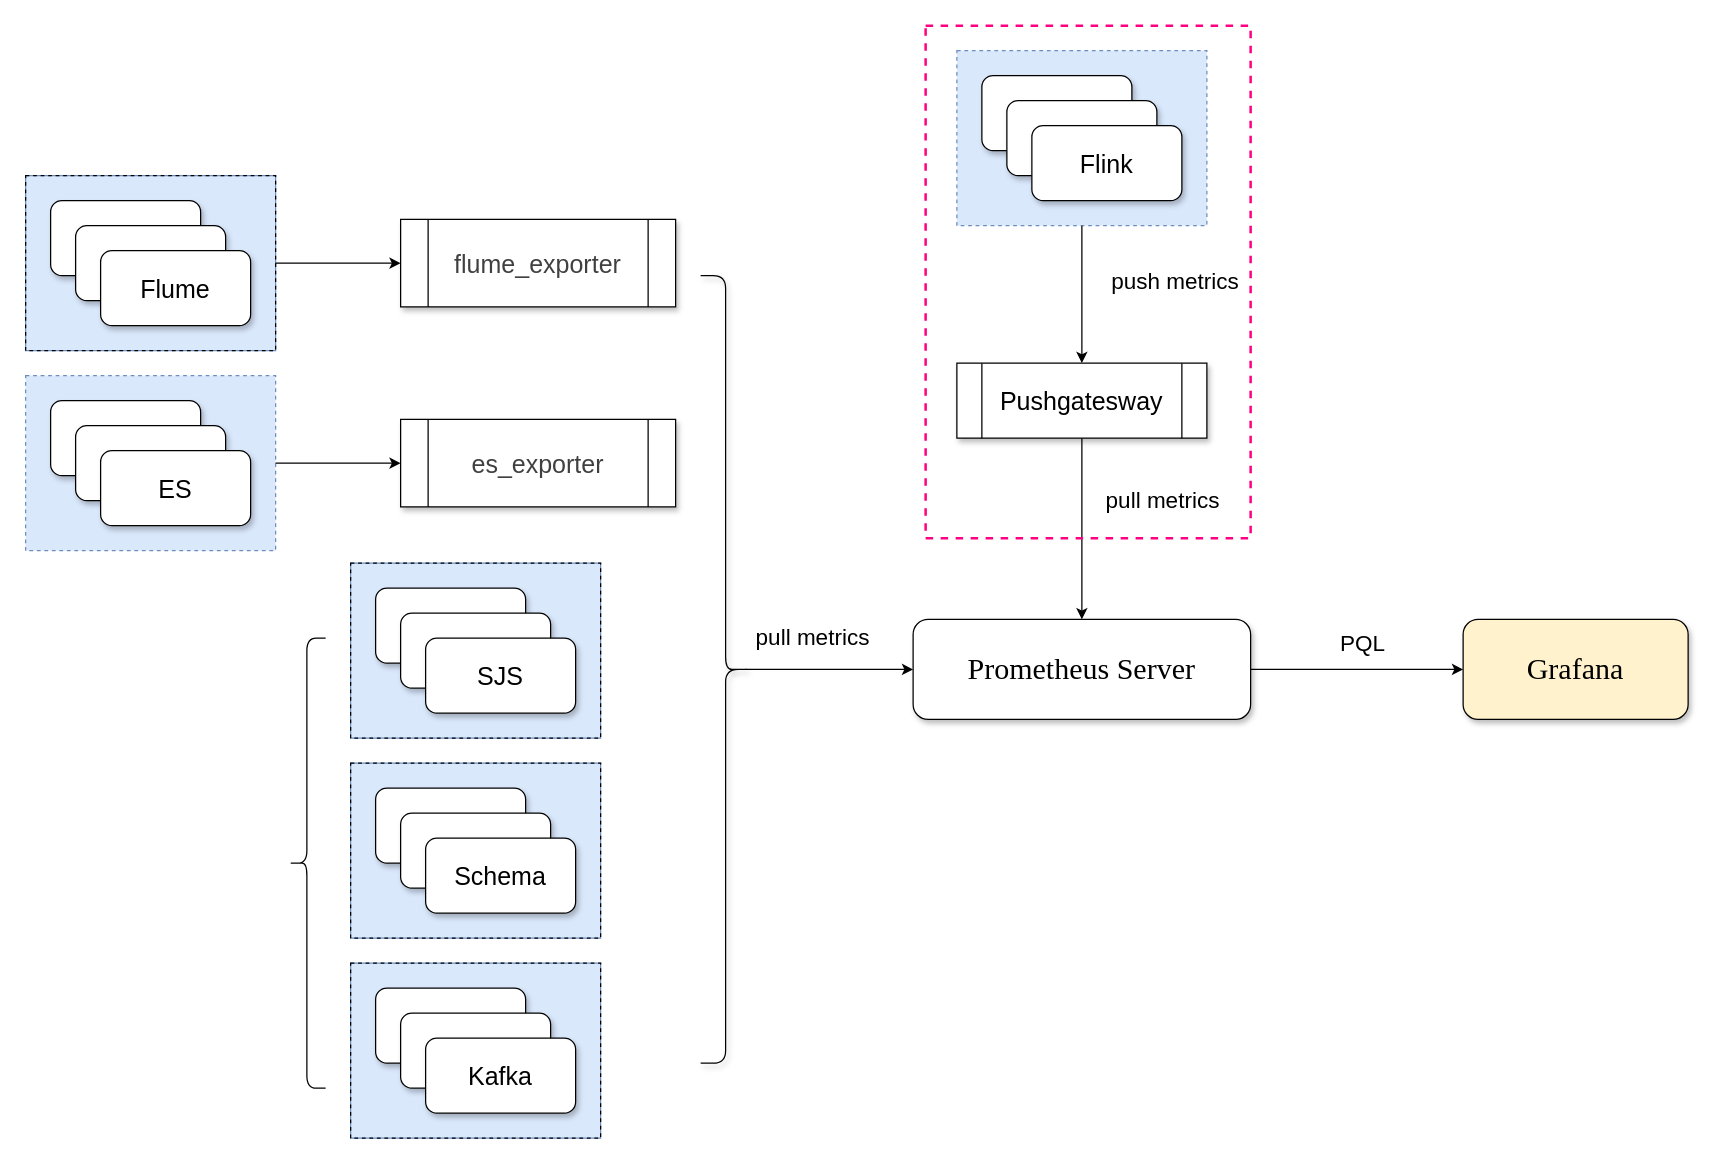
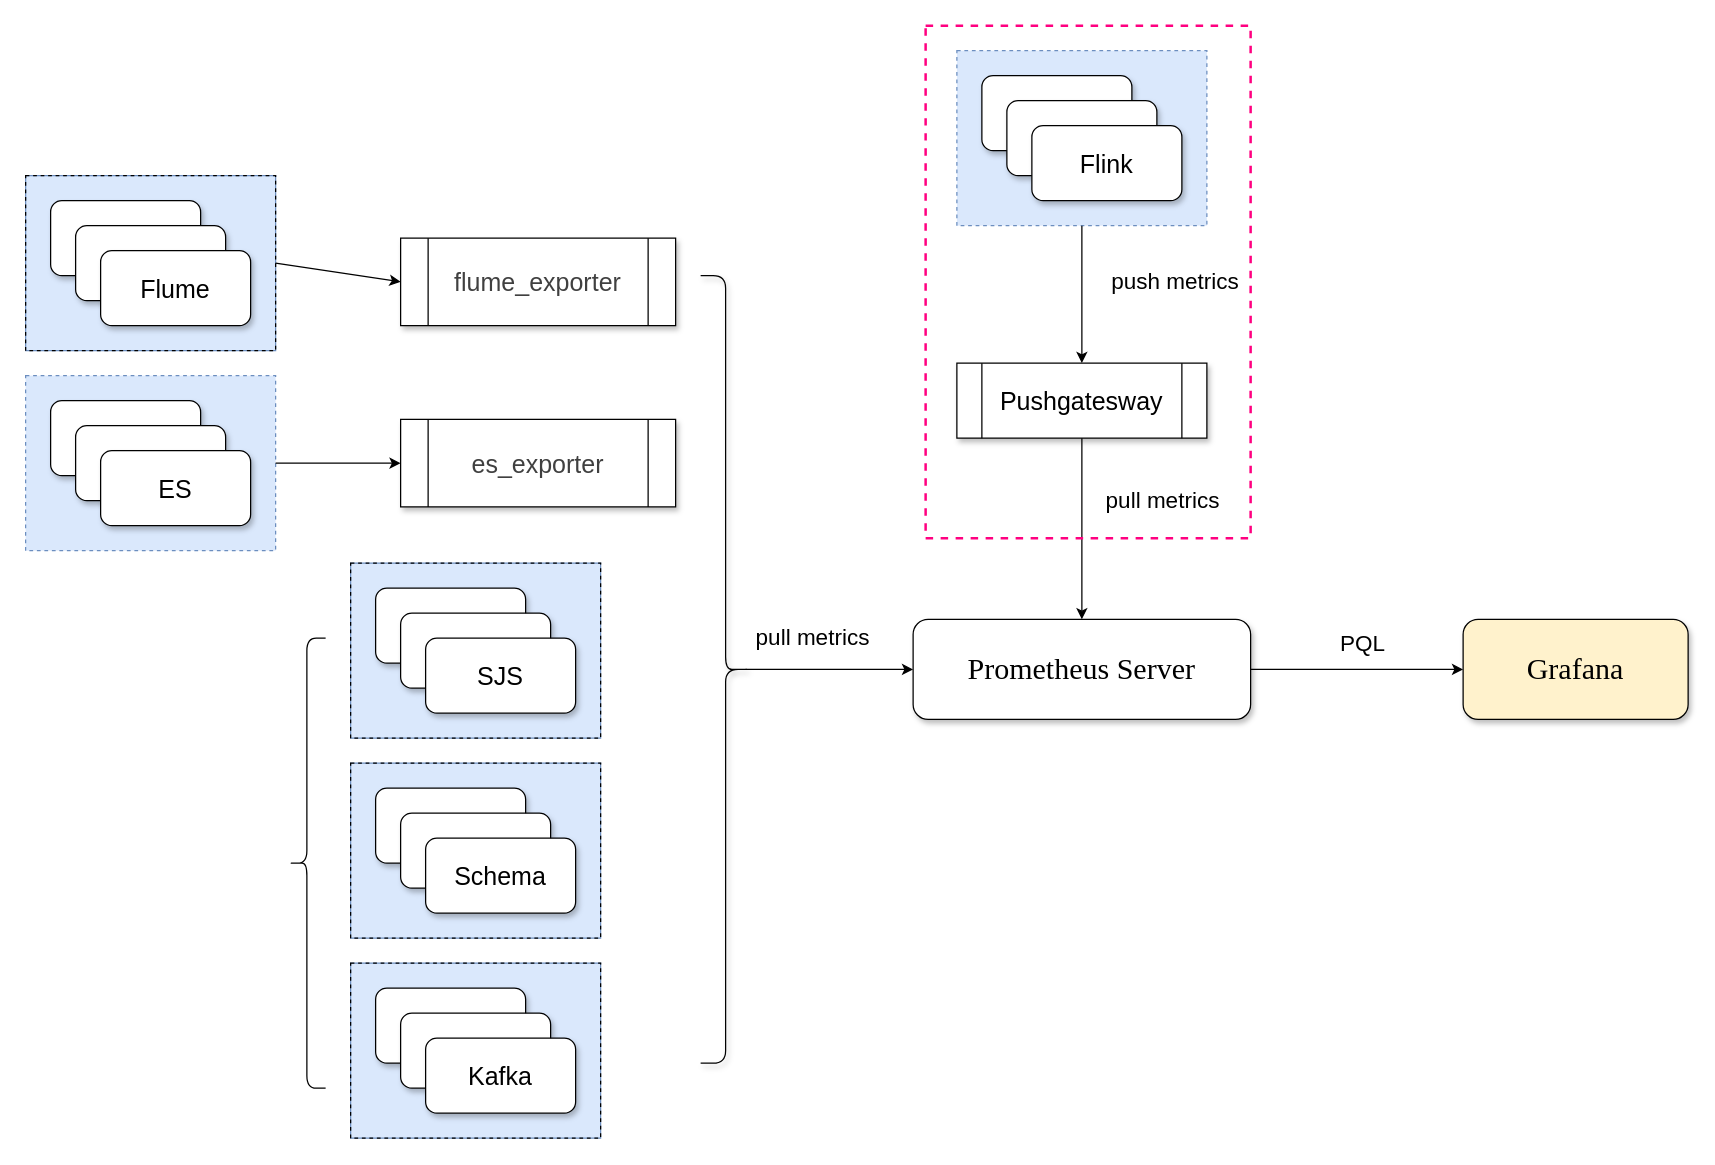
- <mxCell id="28" value="&lt;span style=&quot;color: rgb(64 , 64 , 64) ; font-family: , &amp;#34;blinkmacsystemfont&amp;#34; , &amp;#34;apple color emoji&amp;#34; , &amp;#34;segoe ui emoji&amp;#34; , &amp;#34;segoe ui symbol&amp;#34; , &amp;#34;segoe ui&amp;#34; , &amp;#34;pingfang sc&amp;#34; , &amp;#34;hiragino sans gb&amp;#34; , &amp;#34;microsoft yahei&amp;#34; , &amp;#34;helvetica neue&amp;#34; , &amp;#34;helvetica&amp;#34; , &amp;#34;arial&amp;#34; , sans-serif ; background-color: rgb(255 , 255 , 255)&quot;&gt;&lt;font style=&quot;font-size: 20px&quot;&gt;flume_exporter&lt;/font&gt;&lt;/span&gt;" style="shape=process;whiteSpace=wrap;html=1;backgroundOutline=1;fillColor=#ffffff;shadow=1;" parent="1" vertex="1"><mxGeometry x="320" y="175" width="220" height="70" as="geometry" /></mxCell>
+ <mxCell id="28" value="&lt;span style=&quot;color: rgb(64 , 64 , 64) ; font-family: , &amp;#34;blinkmacsystemfont&amp;#34; , &amp;#34;apple color emoji&amp;#34; , &amp;#34;segoe ui emoji&amp;#34; , &amp;#34;segoe ui symbol&amp;#34; , &amp;#34;segoe ui&amp;#34; , &amp;#34;pingfang sc&amp;#34; , &amp;#34;hiragino sans gb&amp;#34; , &amp;#34;microsoft yahei&amp;#34; , &amp;#34;helvetica neue&amp;#34; , &amp;#34;helvetica&amp;#34; , &amp;#34;arial&amp;#34; , sans-serif ; background-color: rgb(255 , 255 , 255)&quot;&gt;&lt;font style=&quot;font-size: 20px&quot;&gt;flume_exporter&lt;/font&gt;&lt;/span&gt;" style="shape=process;whiteSpace=wrap;html=1;backgroundOutline=1;fillColor=#ffffff;shadow=1;" parent="1" vertex="1"><mxGeometry x="320" y="190" width="220" height="70" as="geometry" /></mxCell>
